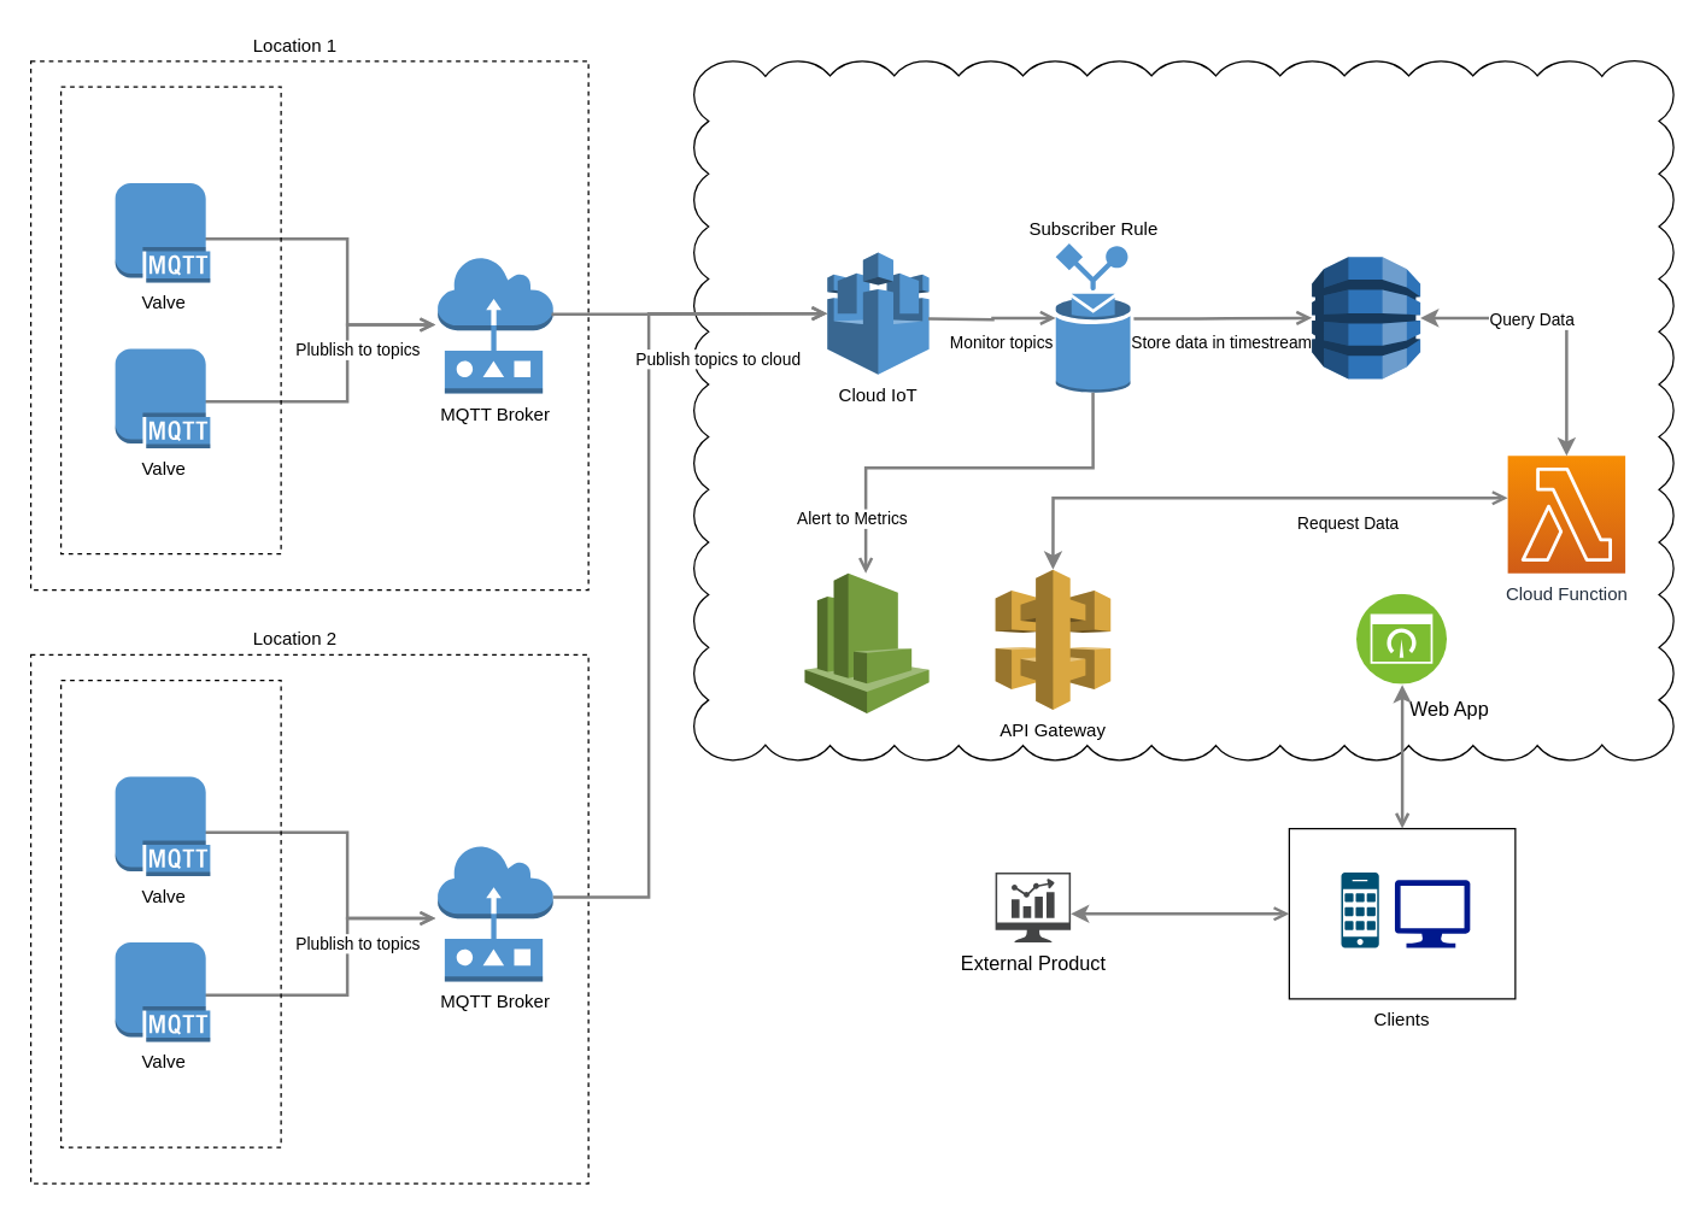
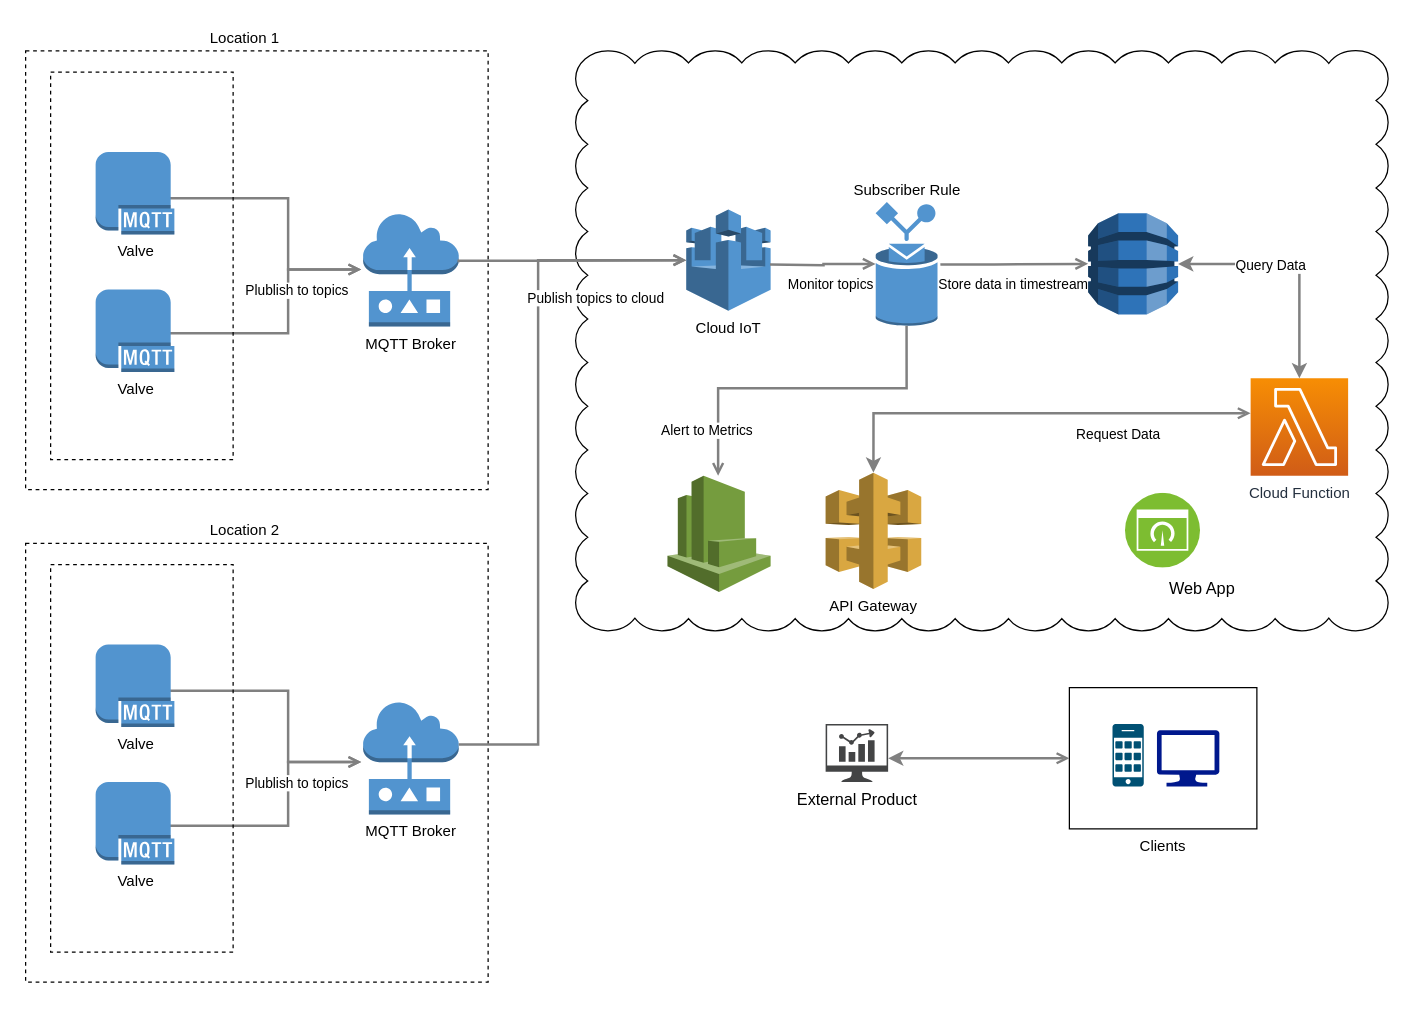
- <mxCell id="44" style="edgeStyle=orthogonalEdgeStyle;rounded=0;orthogonalLoop=1;jettySize=auto;html=1;startArrow=classic;startFill=1;endArrow=open;endFill=0;strokeColor=#808080;strokeWidth=2;exitX=0.5;exitY=1;exitDx=0;exitDy=0;entryX=0.5;entryY=0;entryDx=0;entryDy=0;" edge="1" parent="1" source="41" target="2"><mxGeometry relative="1" as="geometry"><Array as="points"><mxPoint x="930" y="534" /><mxPoint x="930" y="534" /></Array><mxPoint x="590.005" y="651" as="sourcePoint" /><mxPoint x="780.28" y="651" as="targetPoint" /></mxGeometry></mxCell>
